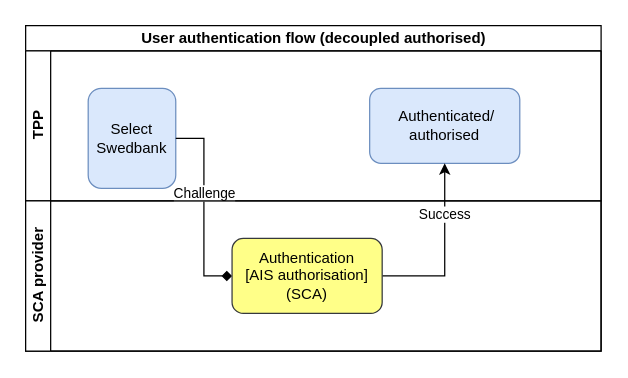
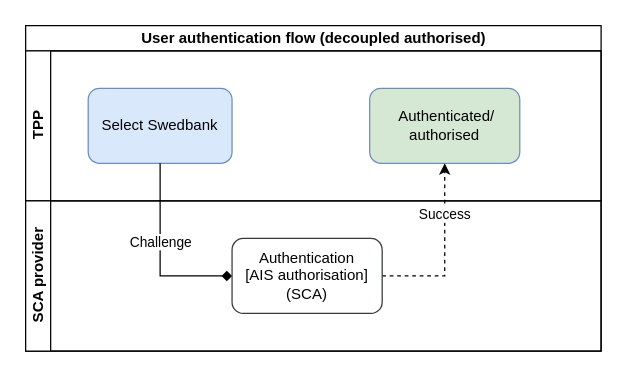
- <mxCell id="4" value="&lt;div&gt;&amp;nbsp;Authenticated/&lt;/div&gt;&lt;div&gt;authorised&lt;/div&gt;" style="rounded=1;whiteSpace=wrap;html=1;fillColor=#dae8fc;strokeColor=#6c8ebf;" vertex="1" parent="3"><mxGeometry x="275" y="30" width="120" height="60" as="geometry" /></mxCell>
+ <mxCell id="4" value="&lt;div&gt;&amp;nbsp;Authenticated/&lt;/div&gt;&lt;div&gt;authorised&lt;/div&gt;" style="rounded=1;whiteSpace=wrap;html=1;fillColor=#d5e8d4;strokeColor=#6c8ebf;" vertex="1" parent="3"><mxGeometry x="275" y="30" width="120" height="60" as="geometry" /></mxCell>
- <mxCell id="5" value="Select Swedbank" style="rounded=1;whiteSpace=wrap;html=1;fillColor=#dae8fc;strokeColor=#6c8ebf;" vertex="1" parent="3"><mxGeometry x="50" y="30" width="70" height="80" as="geometry" /></mxCell>
+ <mxCell id="5" value="Select Swedbank" style="rounded=1;whiteSpace=wrap;html=1;fillColor=#dae8fc;strokeColor=#6c8ebf;" vertex="1" parent="3"><mxGeometry x="50" y="30" width="115" height="60" as="geometry" /></mxCell>
- <mxCell id="9" value="&lt;div&gt;Authentication&lt;/div&gt;&lt;div&gt;[AIS authorisation]&lt;br&gt;&lt;/div&gt;&lt;div&gt;(SCA)&lt;/div&gt;" style="rounded=1;whiteSpace=wrap;html=1;fillColor=#ffff88;strokeColor=#36393d;" vertex="1" parent="8"><mxGeometry x="165" y="30" width="120" height="60" as="geometry" /></mxCell>
+ <mxCell id="9" value="&lt;div&gt;Authentication&lt;/div&gt;&lt;div&gt;[AIS authorisation]&lt;br&gt;&lt;/div&gt;&lt;div&gt;(SCA)&lt;/div&gt;" style="rounded=1;whiteSpace=wrap;html=1;fillColor=#ffffff;strokeColor=#36393d;" vertex="1" parent="8"><mxGeometry x="165" y="30" width="120" height="60" as="geometry" /></mxCell>
- <mxCell id="6" value="Success" style="edgeStyle=orthogonalEdgeStyle;rounded=0;orthogonalLoop=1;jettySize=auto;html=1;exitX=1;exitY=0.5;exitDx=0;exitDy=0;entryX=0.5;entryY=1;entryDx=0;entryDy=0;" edge="1" parent="2" source="9" target="4"><mxGeometry x="0.412" relative="1" as="geometry"><mxPoint as="offset" /></mxGeometry></mxCell>
+ <mxCell id="6" value="Success" style="edgeStyle=orthogonalEdgeStyle;rounded=0;orthogonalLoop=1;jettySize=auto;html=1;exitX=1;exitY=0.5;exitDx=0;exitDy=0;entryX=0.5;entryY=1;entryDx=0;entryDy=0;dashed=1;" edge="1" parent="2" source="9" target="4"><mxGeometry x="0.412" relative="1" as="geometry"><mxPoint as="offset" /></mxGeometry></mxCell>
